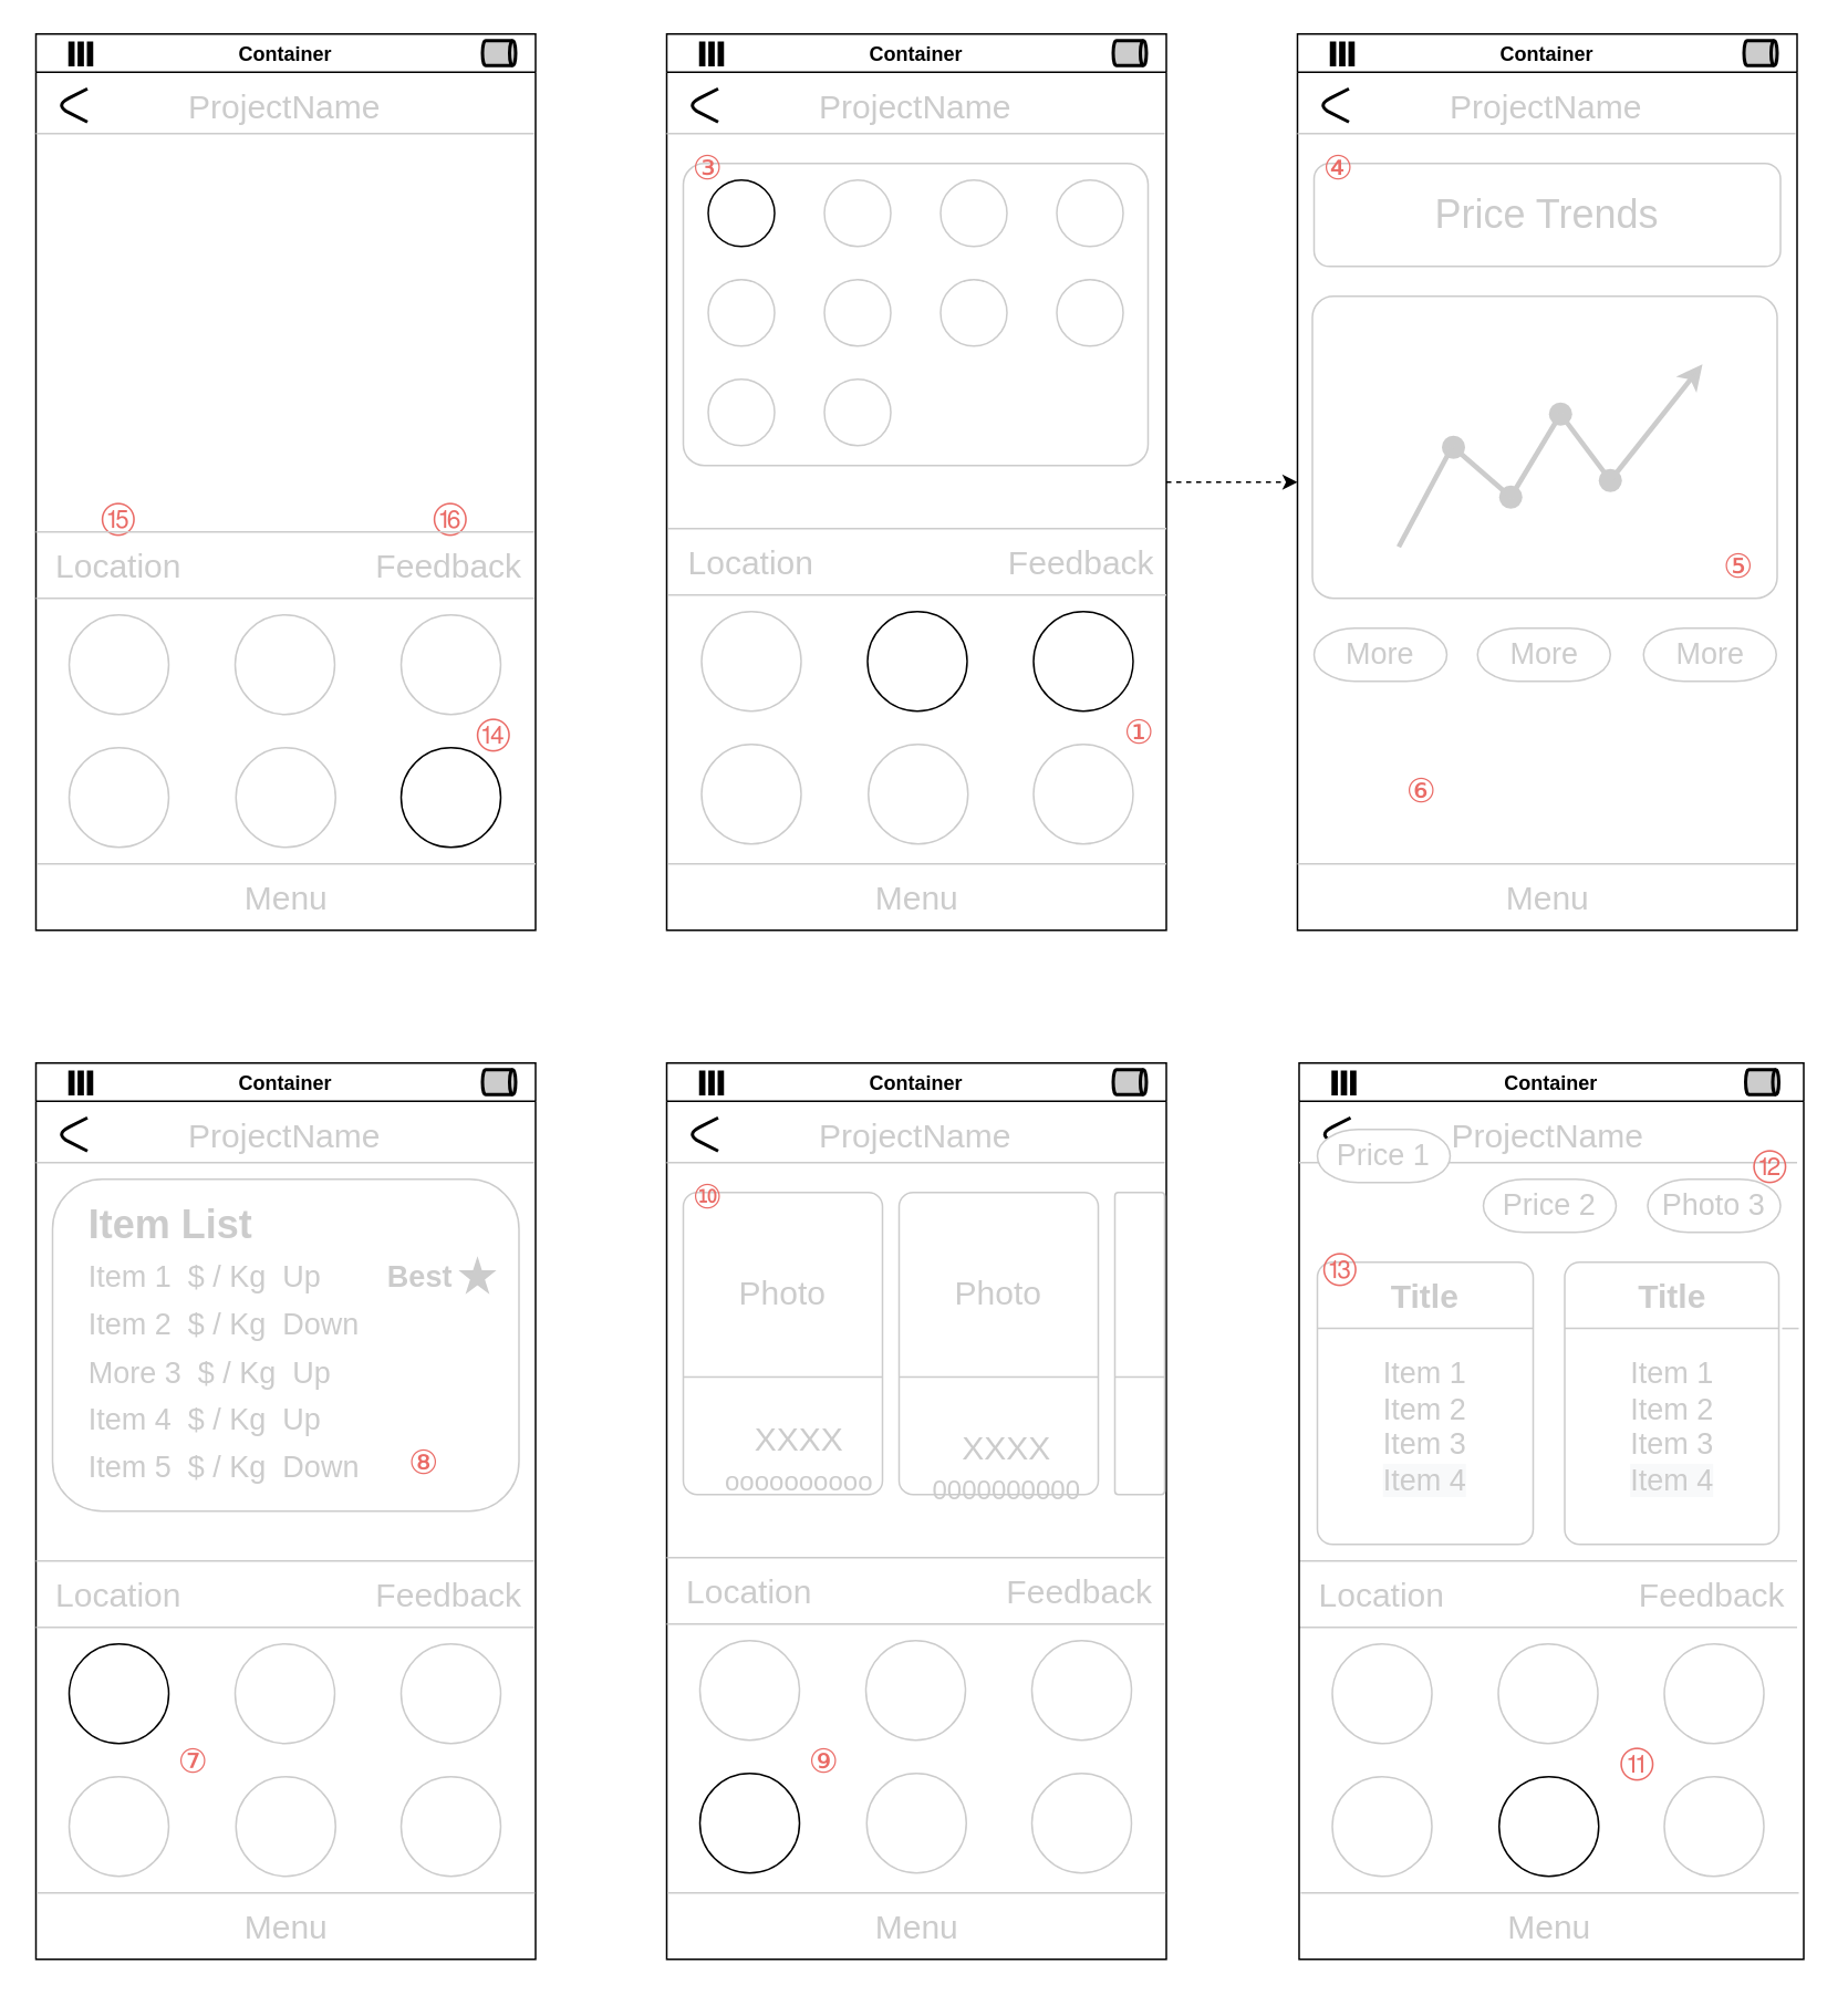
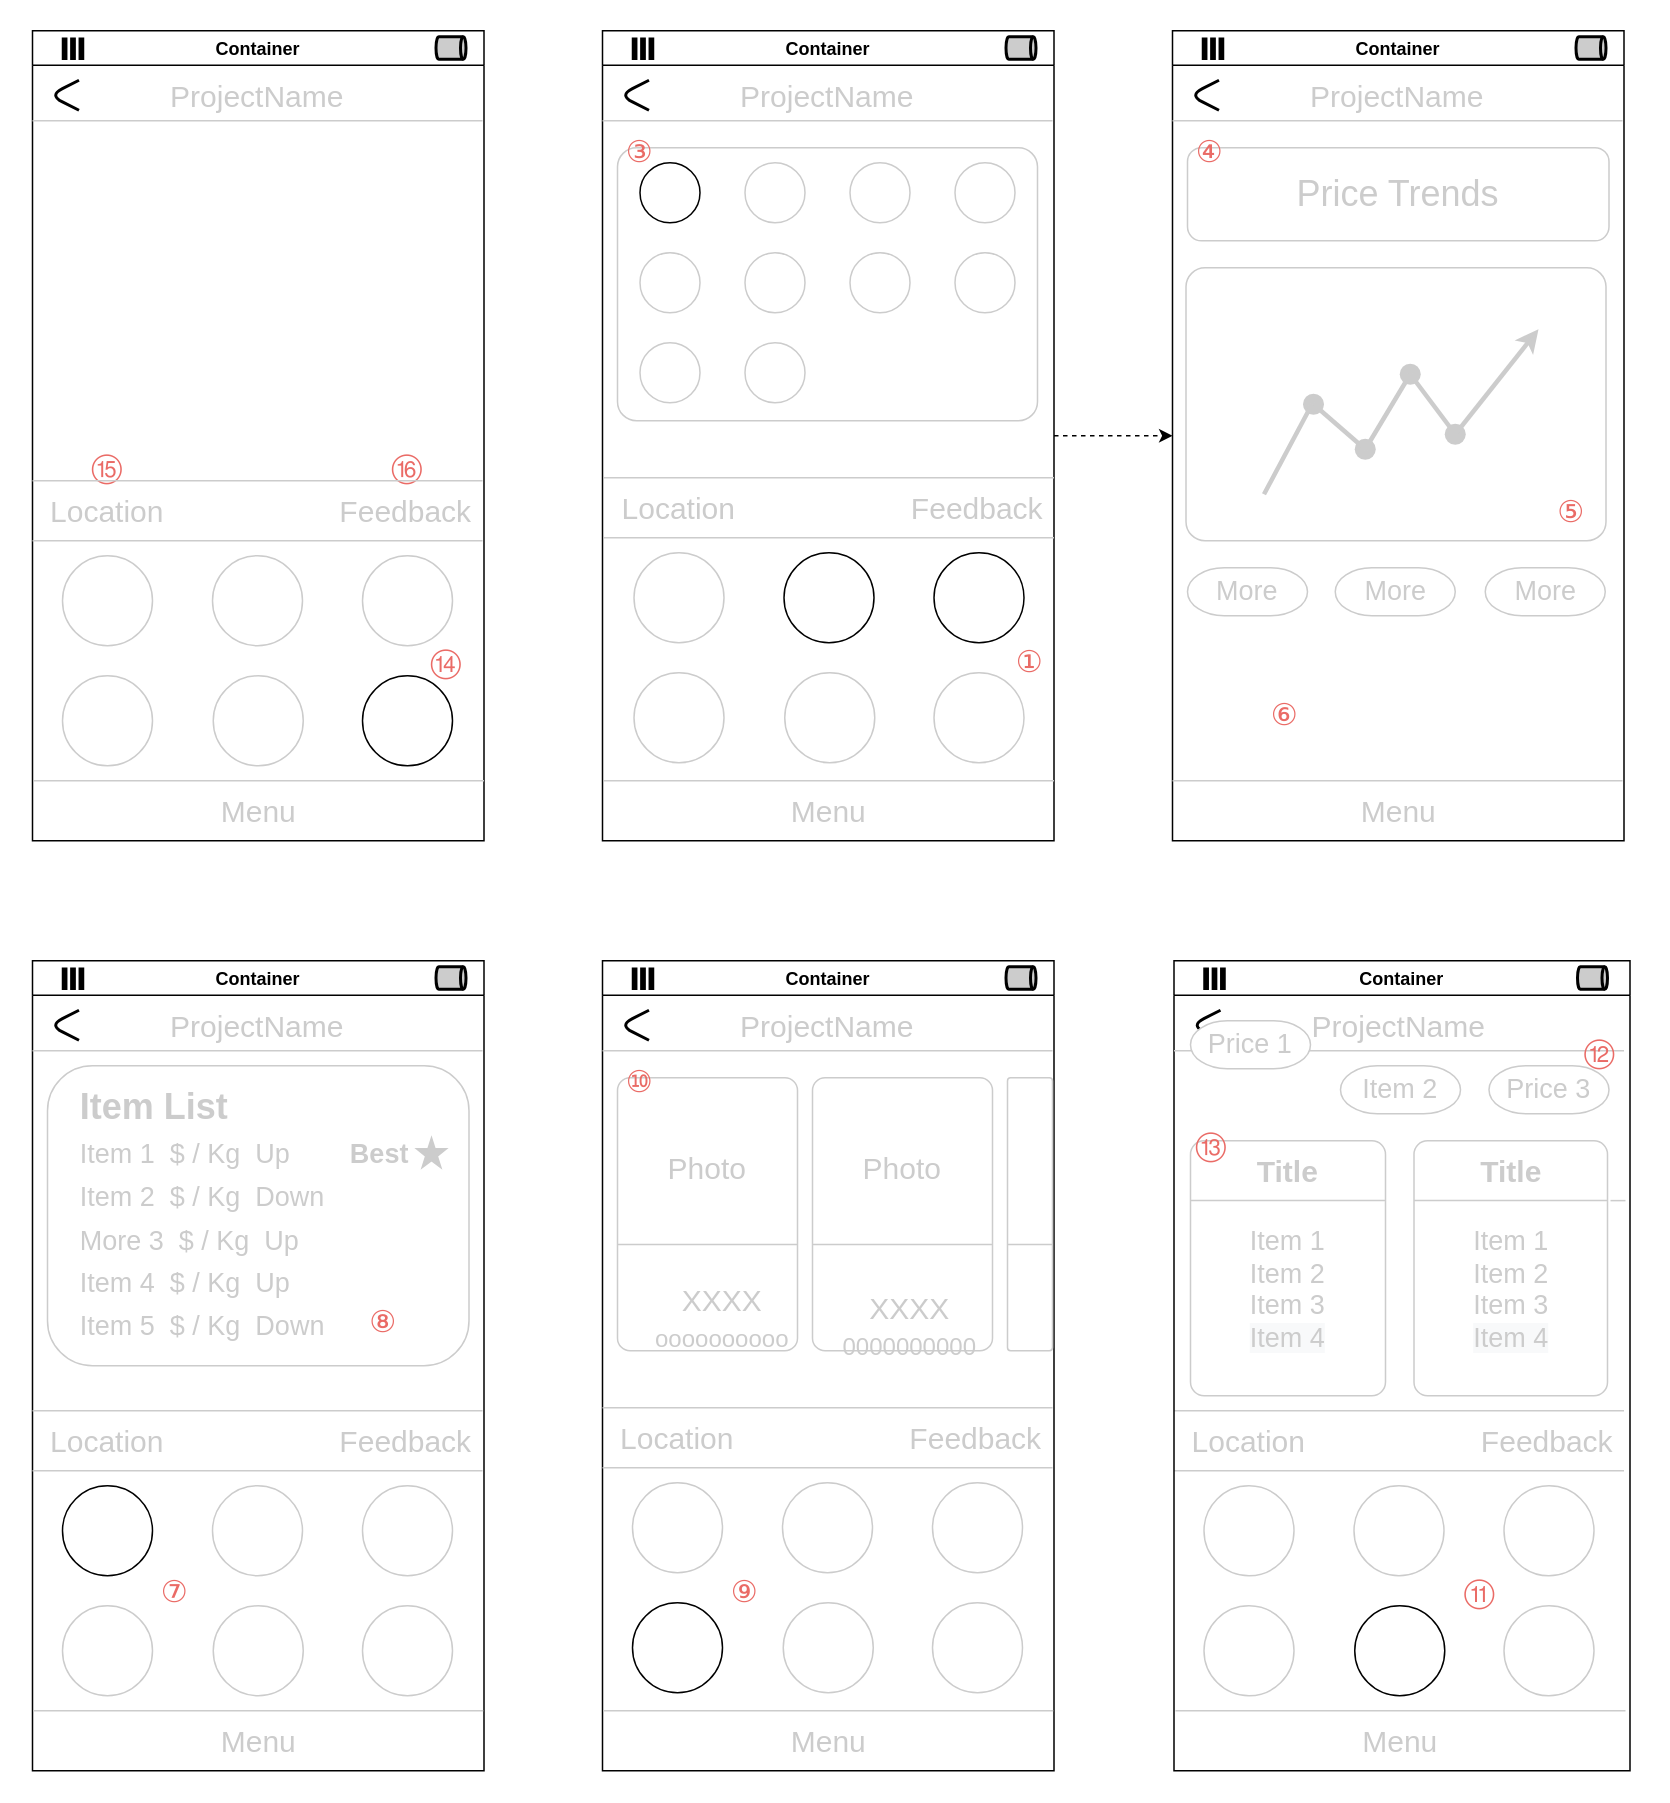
- <mxCell id="156" value="&lt;font color=&quot;#cccccc&quot; style=&quot;font-size: 18px&quot;&gt;Price 2&lt;/font&gt;" style="strokeWidth=1;html=1;shape=mxgraph.flowchart.terminator;whiteSpace=wrap;strokeColor=#CCCCCC;" vertex="1" parent="141"><mxGeometry x="111" y="70" width="80" height="32" as="geometry" /></mxCell>
+ <mxCell id="156" value="&lt;font color=&quot;#cccccc&quot; style=&quot;font-size: 18px&quot;&gt;Item 2&lt;/font&gt;" style="strokeWidth=1;html=1;shape=mxgraph.flowchart.terminator;whiteSpace=wrap;strokeColor=#CCCCCC;" vertex="1" parent="141"><mxGeometry x="111" y="70" width="80" height="32" as="geometry" /></mxCell>
- <mxCell id="157" value="&lt;font color=&quot;#cccccc&quot; style=&quot;font-size: 18px&quot;&gt;Photo 3&lt;/font&gt;" style="strokeWidth=1;html=1;shape=mxgraph.flowchart.terminator;whiteSpace=wrap;strokeColor=#CCCCCC;" vertex="1" parent="141"><mxGeometry x="210" y="70" width="80" height="32" as="geometry" /></mxCell>
+ <mxCell id="157" value="&lt;font color=&quot;#cccccc&quot; style=&quot;font-size: 18px&quot;&gt;Price 3&lt;/font&gt;" style="strokeWidth=1;html=1;shape=mxgraph.flowchart.terminator;whiteSpace=wrap;strokeColor=#CCCCCC;" vertex="1" parent="141"><mxGeometry x="210" y="70" width="80" height="32" as="geometry" /></mxCell>
